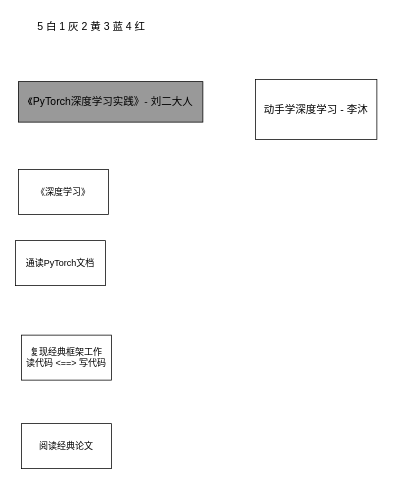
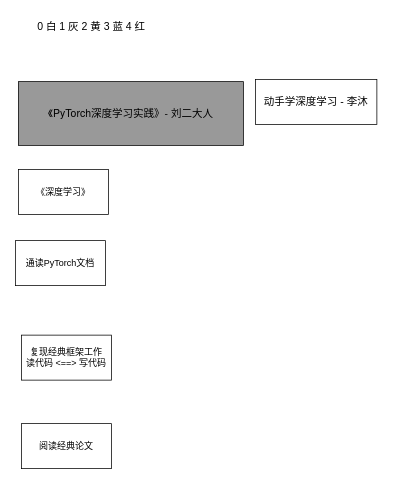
- <mxCell id="4" value="5 白 1 灰 2 黄 3 蓝 4 红" style="text;html=1;strokeColor=none;fillColor=none;align=center;verticalAlign=middle;whiteSpace=wrap;rounded=0;fontSize=14;" parent="1" vertex="1"><mxGeometry x="33" y="20" width="177" height="30" as="geometry" /></mxCell>
+ <mxCell id="4" value="0 白 1 灰 2 黄 3 蓝 4 红" style="text;html=1;strokeColor=none;fillColor=none;align=center;verticalAlign=middle;whiteSpace=wrap;rounded=0;fontSize=14;" parent="1" vertex="1"><mxGeometry x="33" y="20" width="177" height="30" as="geometry" /></mxCell>
- <mxCell id="2" value="&lt;h1 style=&quot;margin: 0px 0px 6px; color: var(--text1); font-weight: 500; padding: 0px; font-size: 14px; font-family: &amp;quot;PingFang SC&amp;quot;, HarmonyOS_Regular, &amp;quot;Helvetica Neue&amp;quot;, &amp;quot;Microsoft YaHei&amp;quot;, sans-serif; -webkit-font-smoothing: antialiased; line-height: 34px; overflow: hidden; text-overflow: ellipsis; text-align: start;&quot; class=&quot;video-title tit&quot; title=&quot;《PyTorch深度学习实践》01.概述&quot;&gt;《PyTorch深度学习实践》- 刘二大人&lt;/h1&gt;" style="rounded=0;whiteSpace=wrap;html=1;fontSize=14;fillColor=#999999;" parent="1" vertex="1"><mxGeometry x="24" y="108" width="246" height="54" as="geometry" /></mxCell>
+ <mxCell id="2" value="&lt;h1 style=&quot;margin: 0px 0px 6px; color: var(--text1); font-weight: 500; padding: 0px; font-size: 14px; font-family: &amp;quot;PingFang SC&amp;quot;, HarmonyOS_Regular, &amp;quot;Helvetica Neue&amp;quot;, &amp;quot;Microsoft YaHei&amp;quot;, sans-serif; -webkit-font-smoothing: antialiased; line-height: 34px; overflow: hidden; text-overflow: ellipsis; text-align: start;&quot; class=&quot;video-title tit&quot; title=&quot;《PyTorch深度学习实践》01.概述&quot;&gt;《PyTorch深度学习实践》- 刘二大人&lt;/h1&gt;" style="rounded=0;whiteSpace=wrap;html=1;fontSize=14;fillColor=#999999;" parent="1" vertex="1"><mxGeometry x="24" y="108" width="300" height="85" as="geometry" /></mxCell>
- <mxCell id="3" value="动手学深度学习 - 李沐" style="whiteSpace=wrap;html=1;fontSize=14;rounded=0;" parent="1" vertex="1"><mxGeometry x="340" y="105" width="162" height="80" as="geometry" /></mxCell>
+ <mxCell id="3" value="动手学深度学习 - 李沐" style="whiteSpace=wrap;html=1;fontSize=14;rounded=0;" parent="1" vertex="1"><mxGeometry x="340" y="105" width="162" height="60" as="geometry" /></mxCell>
